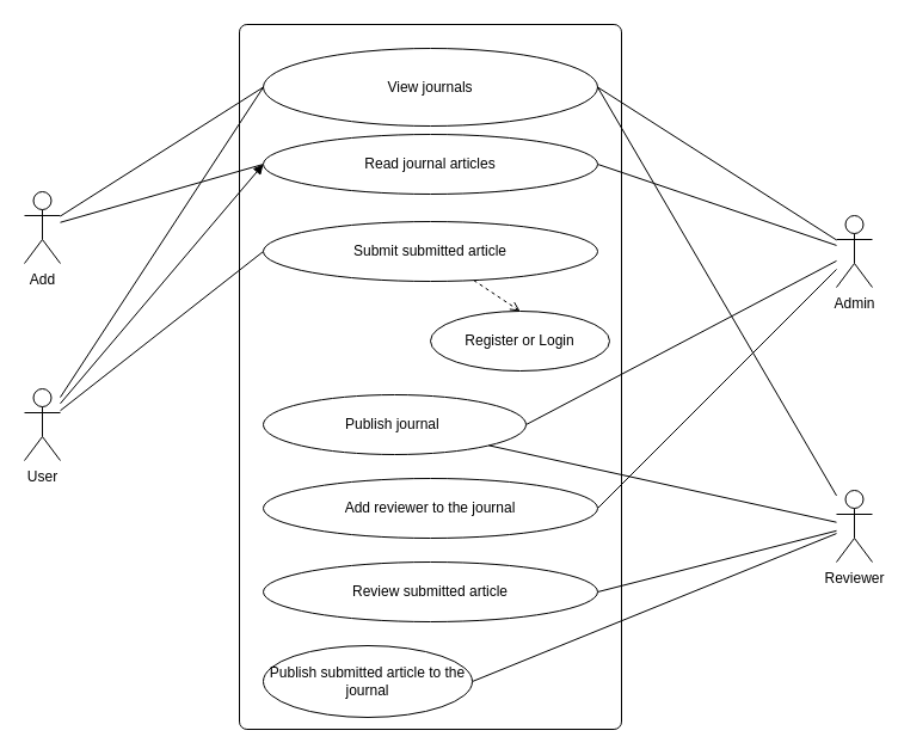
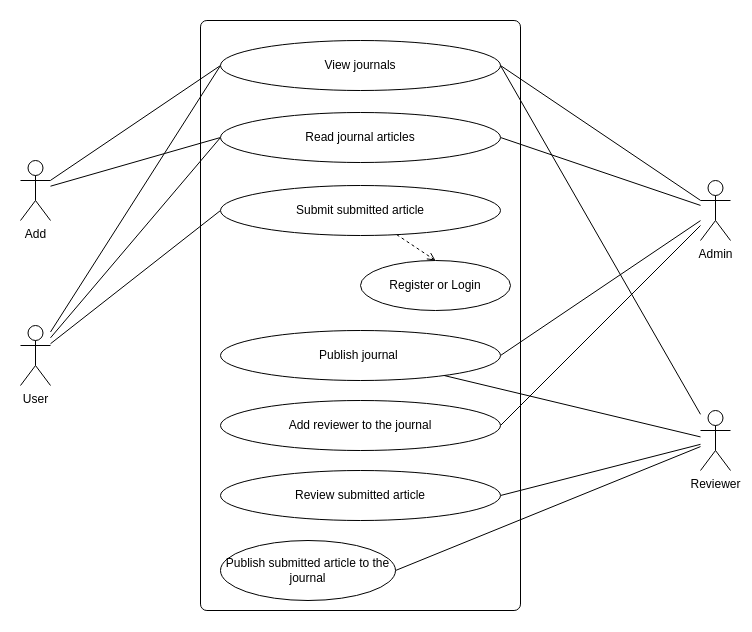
- <mxCell id="17" value="View journals" style="ellipse;whiteSpace=wrap;html=1;" parent="1" vertex="1"><mxGeometry x="220" y="40" width="280" height="65" as="geometry" /></mxCell>
+ <mxCell id="17" value="View journals" style="ellipse;whiteSpace=wrap;html=1;" parent="1" vertex="1"><mxGeometry x="220" y="40" width="280" height="50" as="geometry" /></mxCell>
- <mxCell id="7" style="rounded=0;orthogonalLoop=1;jettySize=auto;html=1;entryX=0;entryY=0.5;entryDx=0;entryDy=0;endArrow=block;startFill=0;" parent="1" source="9" target="18" edge="1"><mxGeometry relative="1" as="geometry" /></mxCell>
+ <mxCell id="7" style="rounded=0;orthogonalLoop=1;jettySize=auto;html=1;entryX=0;entryY=0.5;entryDx=0;entryDy=0;endArrow=none;startFill=0;" parent="1" source="9" target="18" edge="1"><mxGeometry relative="1" as="geometry" /></mxCell>
- <mxCell id="22" value="Publish journal&amp;nbsp;" style="ellipse;whiteSpace=wrap;html=1;" parent="1" vertex="1"><mxGeometry x="220" y="330" width="220" height="50" as="geometry" /></mxCell>
+ <mxCell id="22" value="Publish journal&amp;nbsp;" style="ellipse;whiteSpace=wrap;html=1;" parent="1" vertex="1"><mxGeometry x="220" y="330" width="280" height="50" as="geometry" /></mxCell>
